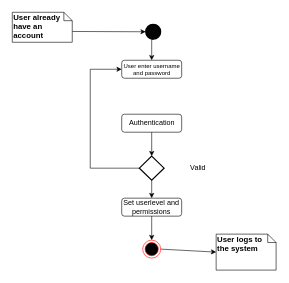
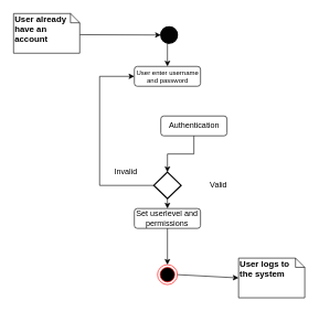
- <mxCell id="17" value="&lt;b&gt;User already have an account&lt;/b&gt;" style="shape=note;whiteSpace=wrap;html=1;size=14;verticalAlign=top;align=left;spacingTop=-6;fontSize=13;" vertex="1" parent="1"><mxGeometry x="20" width="100" height="50" as="geometry" y="20" /></mxCell>
+ <mxCell id="17" value="&lt;b&gt;User already have an account&lt;/b&gt;" style="shape=note;whiteSpace=wrap;html=1;size=14;verticalAlign=top;align=left;spacingTop=-6;fontSize=13;" vertex="1" parent="1"><mxGeometry x="20" y="20" width="100" height="60" as="geometry" /></mxCell>
- <mxCell id="7" value="Authentication" style="shape=rect;rounded=1;html=1;whiteSpace=wrap;align=center;fillColor=none;" parent="1" vertex="1"><mxGeometry x="202.5" y="190" width="100" height="30" as="geometry" /></mxCell>
+ <mxCell id="7" value="Authentication" style="shape=rect;rounded=1;html=1;whiteSpace=wrap;align=center;fillColor=none;" parent="1" vertex="1"><mxGeometry x="242.5" y="175" width="100" height="30" as="geometry" /></mxCell>
+ <mxCell id="14" value="Invalid" style="text;html=1;strokeColor=none;fillColor=none;align=center;verticalAlign=middle;whiteSpace=wrap;rounded=0;" parent="1" vertex="1"><mxGeometry x="170" y="250" width="40" height="20" as="geometry" /></mxCell>
- <mxCell id="11" value="Set userlevel and&lt;br&gt;permissions" style="shape=rect;rounded=1;html=1;whiteSpace=wrap;align=center;fillColor=none;" parent="1" vertex="1"><mxGeometry x="202.49" y="330" width="100" height="30" as="geometry" /></mxCell>
+ <mxCell id="11" value="Set userlevel and&lt;br&gt;permissions" style="shape=rect;rounded=1;html=1;whiteSpace=wrap;align=center;fillColor=none;" parent="1" vertex="1"><mxGeometry x="202.49" y="315" width="100" height="30" as="geometry" /></mxCell>
